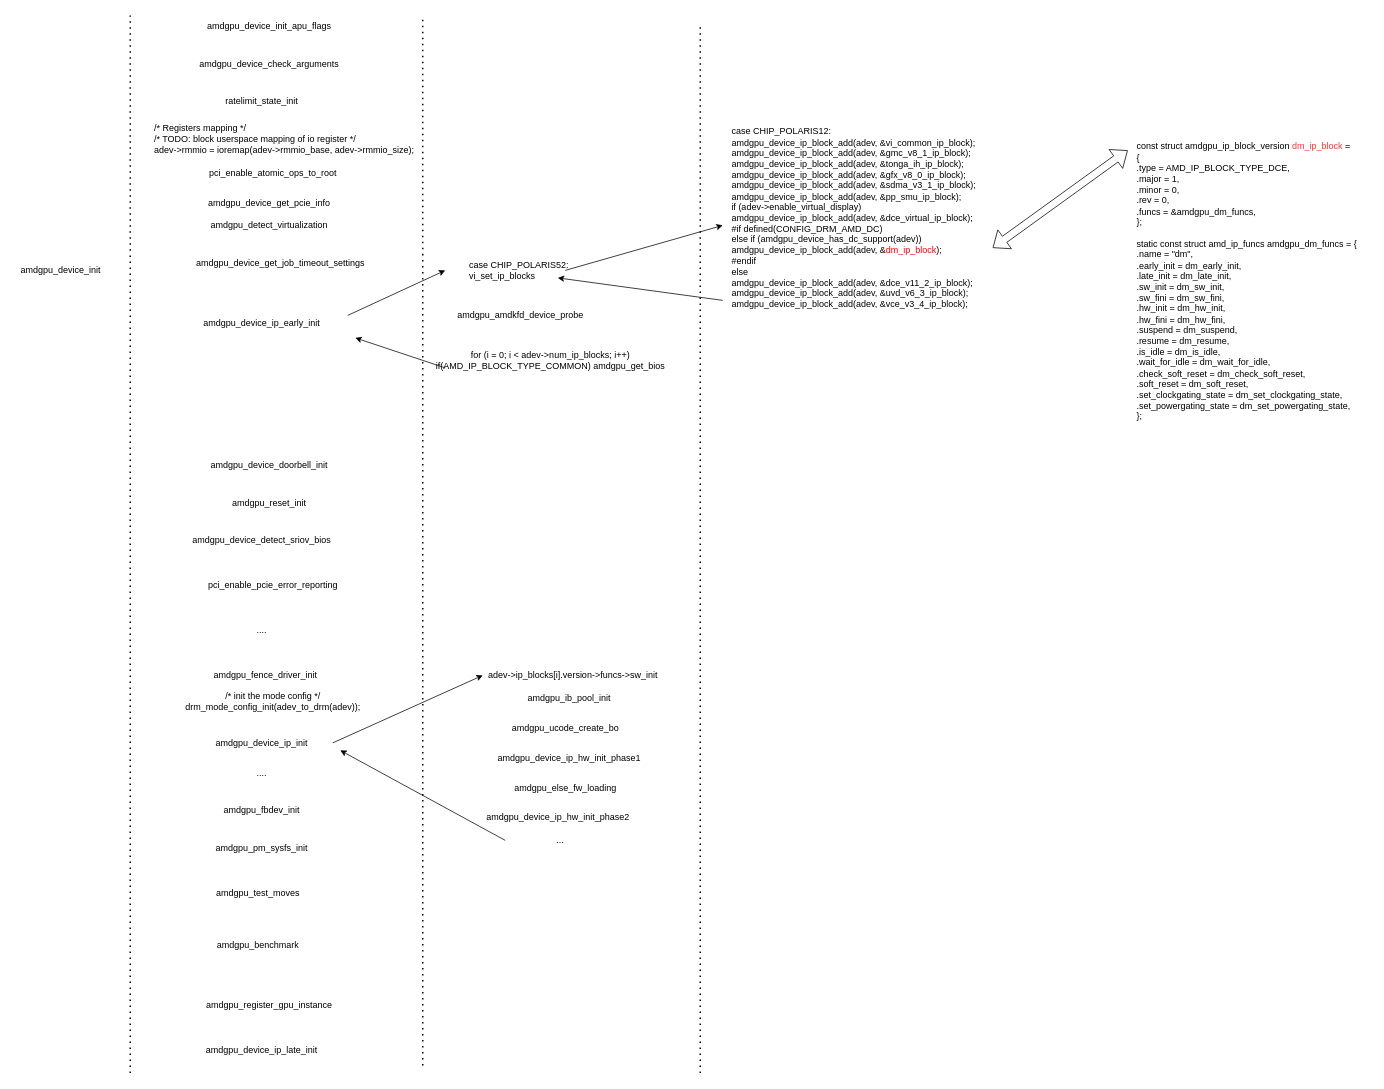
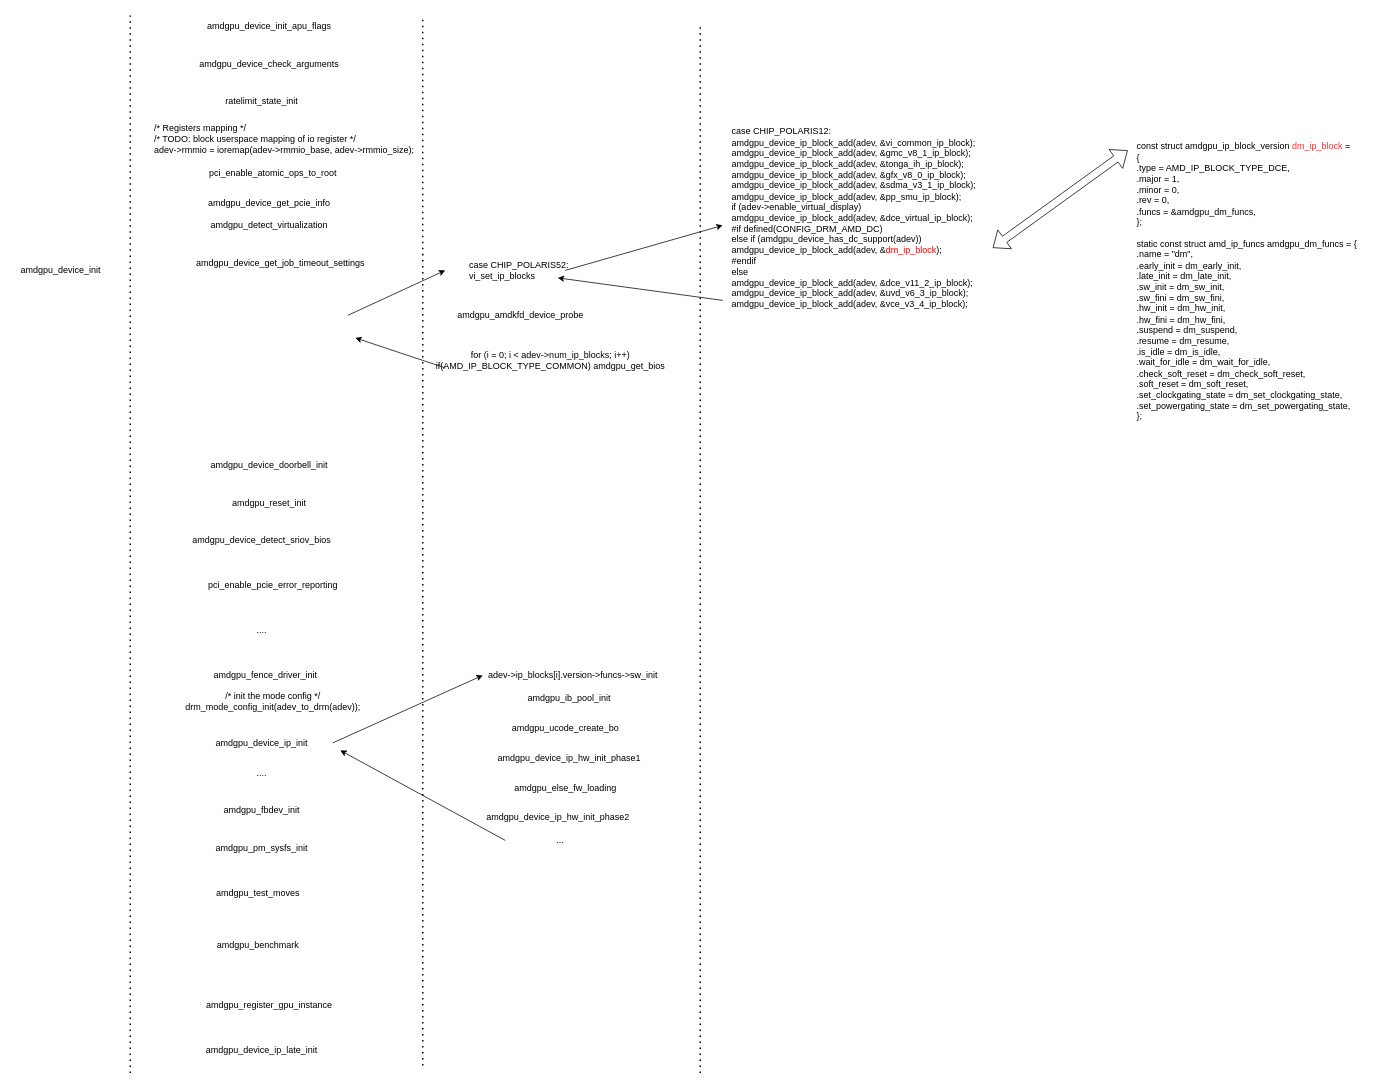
- <mxCell id="3" value="amdgpu_device_ip_early_init" style="text;html=1;align=center;verticalAlign=middle;resizable=0;points=[];autosize=1;strokeColor=none;fillColor=none;" vertex="1" parent="1"><mxGeometry x="263" y="420" width="170" height="20" as="geometry" /></mxCell>
